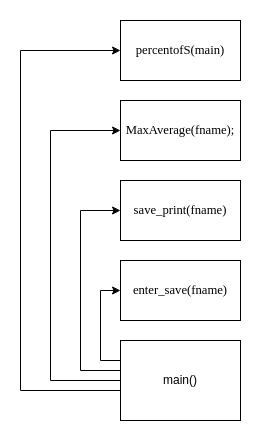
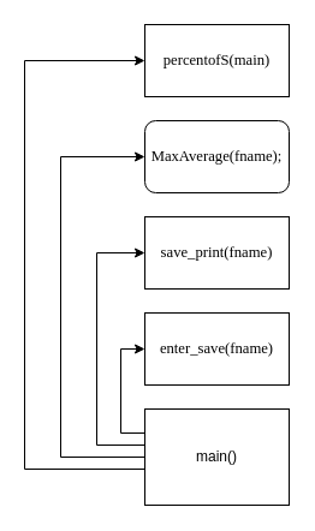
- <mxCell id="9" value="&lt;font face=&quot;Cascadia Mono&quot;&gt;&lt;span style=&quot;font-size: 12.667px;&quot;&gt;MaxAverage(fname);&lt;/span&gt;&lt;/font&gt;" style="rounded=0;whiteSpace=wrap;html=1;" vertex="1" parent="1"><mxGeometry x="120" y="100" width="120" height="60" as="geometry" /></mxCell>
+ <mxCell id="9" value="&lt;font face=&quot;Cascadia Mono&quot;&gt;&lt;span style=&quot;font-size: 12.667px;&quot;&gt;MaxAverage(fname);&lt;/span&gt;&lt;/font&gt;" style="whiteSpace=wrap;html=1;rounded=1;" vertex="1" parent="1"><mxGeometry x="120" y="100" width="120" height="60" as="geometry" /></mxCell>
